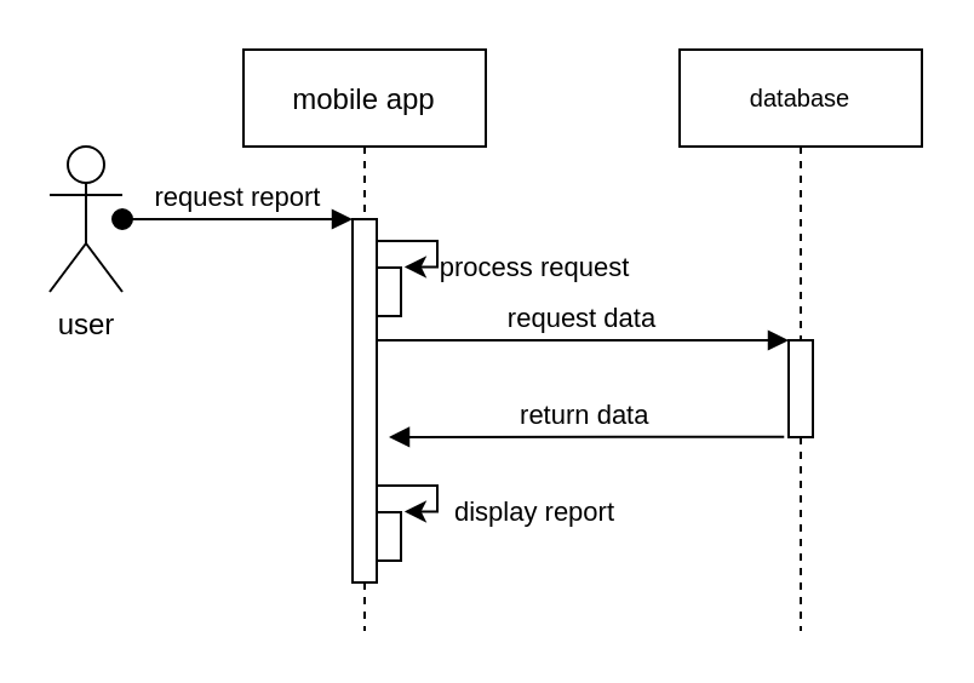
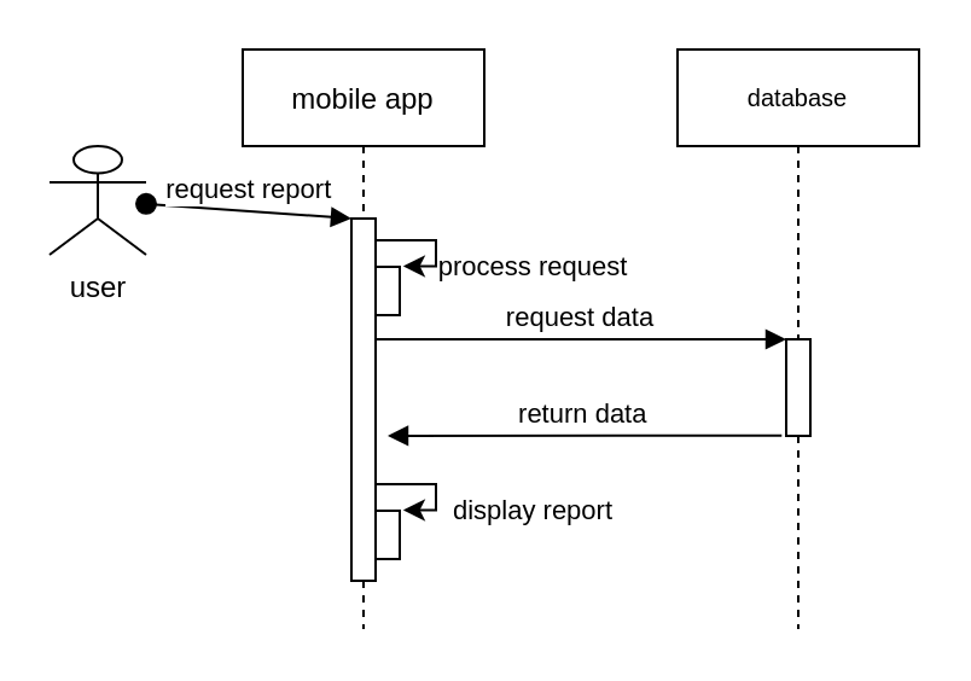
- <mxCell id="11" value="user" style="shape=umlActor;verticalLabelPosition=bottom;verticalAlign=top;html=1;outlineConnect=0;" parent="1" vertex="1"><mxGeometry x="20" y="60" width="30" height="60" as="geometry" /></mxCell>
+ <mxCell id="11" value="user" style="shape=umlActor;verticalLabelPosition=bottom;verticalAlign=top;html=1;outlineConnect=0;" parent="1" vertex="1"><mxGeometry x="20" y="60" width="40" height="45" as="geometry" /></mxCell>
